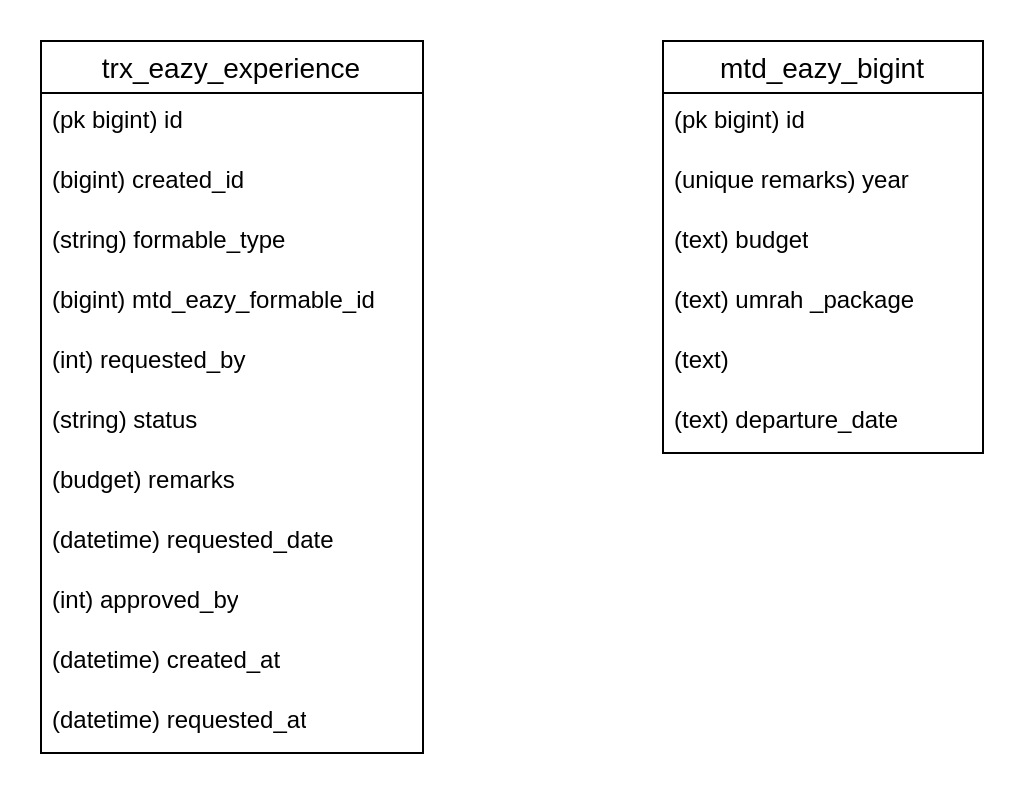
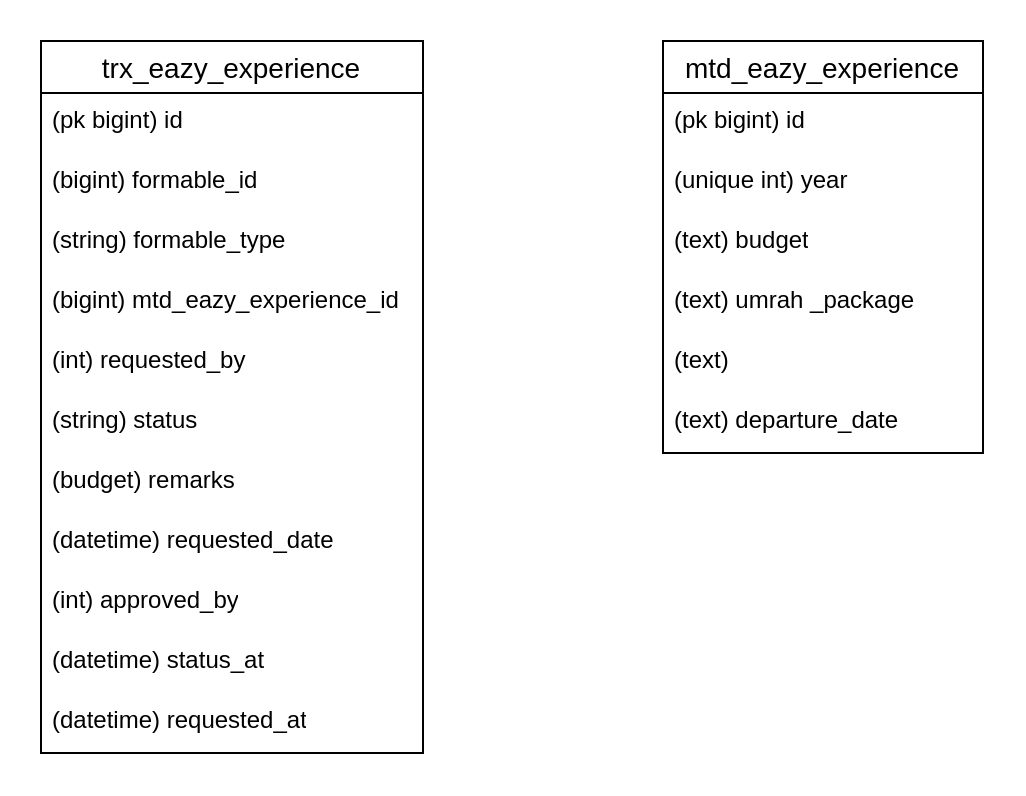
- <mxCell id="14" value="mtd_eazy_bigint" style="swimlane;fontStyle=0;childLayout=stackLayout;horizontal=1;startSize=26;horizontalStack=0;resizeParent=1;resizeParentMax=0;resizeLast=0;collapsible=1;marginBottom=0;align=center;fontSize=14;" vertex="1" parent="1"><mxGeometry x="331" y="20" width="160" height="206" as="geometry" /></mxCell>
+ <mxCell id="14" value="mtd_eazy_experience" style="swimlane;fontStyle=0;childLayout=stackLayout;horizontal=1;startSize=26;horizontalStack=0;resizeParent=1;resizeParentMax=0;resizeLast=0;collapsible=1;marginBottom=0;align=center;fontSize=14;" vertex="1" parent="1"><mxGeometry x="331" y="20" width="160" height="206" as="geometry" /></mxCell>
- <mxCell id="4" value="(bigint) created_id" style="text;strokeColor=none;fillColor=none;spacingLeft=4;spacingRight=4;overflow=hidden;rotatable=0;points=[[0,0.5],[1,0.5]];portConstraint=eastwest;fontSize=12;whiteSpace=wrap;html=1;" parent="2" vertex="1"><mxGeometry y="56" width="191" height="30" as="geometry" /></mxCell>
+ <mxCell id="4" value="(bigint) formable_id" style="text;strokeColor=none;fillColor=none;spacingLeft=4;spacingRight=4;overflow=hidden;rotatable=0;points=[[0,0.5],[1,0.5]];portConstraint=eastwest;fontSize=12;whiteSpace=wrap;html=1;" parent="2" vertex="1"><mxGeometry y="56" width="191" height="30" as="geometry" /></mxCell>
- <mxCell id="16" value="(unique remarks) year&amp;nbsp;" style="text;strokeColor=none;fillColor=none;spacingLeft=4;spacingRight=4;overflow=hidden;rotatable=0;points=[[0,0.5],[1,0.5]];portConstraint=eastwest;fontSize=12;whiteSpace=wrap;html=1;" vertex="1" parent="14"><mxGeometry y="56" width="160" height="30" as="geometry" /></mxCell>
+ <mxCell id="16" value="(unique int) year&amp;nbsp;" style="text;strokeColor=none;fillColor=none;spacingLeft=4;spacingRight=4;overflow=hidden;rotatable=0;points=[[0,0.5],[1,0.5]];portConstraint=eastwest;fontSize=12;whiteSpace=wrap;html=1;" vertex="1" parent="14"><mxGeometry y="56" width="160" height="30" as="geometry" /></mxCell>
- <mxCell id="6" value="(bigint) mtd_eazy_formable_id" style="text;strokeColor=none;fillColor=none;spacingLeft=4;spacingRight=4;overflow=hidden;rotatable=0;points=[[0,0.5],[1,0.5]];portConstraint=eastwest;fontSize=12;whiteSpace=wrap;html=1;" vertex="1" parent="2"><mxGeometry y="116" width="191" height="30" as="geometry" /></mxCell>
+ <mxCell id="6" value="(bigint) mtd_eazy_experience_id" style="text;strokeColor=none;fillColor=none;spacingLeft=4;spacingRight=4;overflow=hidden;rotatable=0;points=[[0,0.5],[1,0.5]];portConstraint=eastwest;fontSize=12;whiteSpace=wrap;html=1;" vertex="1" parent="2"><mxGeometry y="116" width="191" height="30" as="geometry" /></mxCell>
- <mxCell id="12" value="(datetime) created_at" style="text;strokeColor=none;fillColor=none;spacingLeft=4;spacingRight=4;overflow=hidden;rotatable=0;points=[[0,0.5],[1,0.5]];portConstraint=eastwest;fontSize=12;whiteSpace=wrap;html=1;" vertex="1" parent="2"><mxGeometry y="296" width="191" height="30" as="geometry" /></mxCell>
+ <mxCell id="12" value="(datetime) status_at" style="text;strokeColor=none;fillColor=none;spacingLeft=4;spacingRight=4;overflow=hidden;rotatable=0;points=[[0,0.5],[1,0.5]];portConstraint=eastwest;fontSize=12;whiteSpace=wrap;html=1;" vertex="1" parent="2"><mxGeometry y="296" width="191" height="30" as="geometry" /></mxCell>
